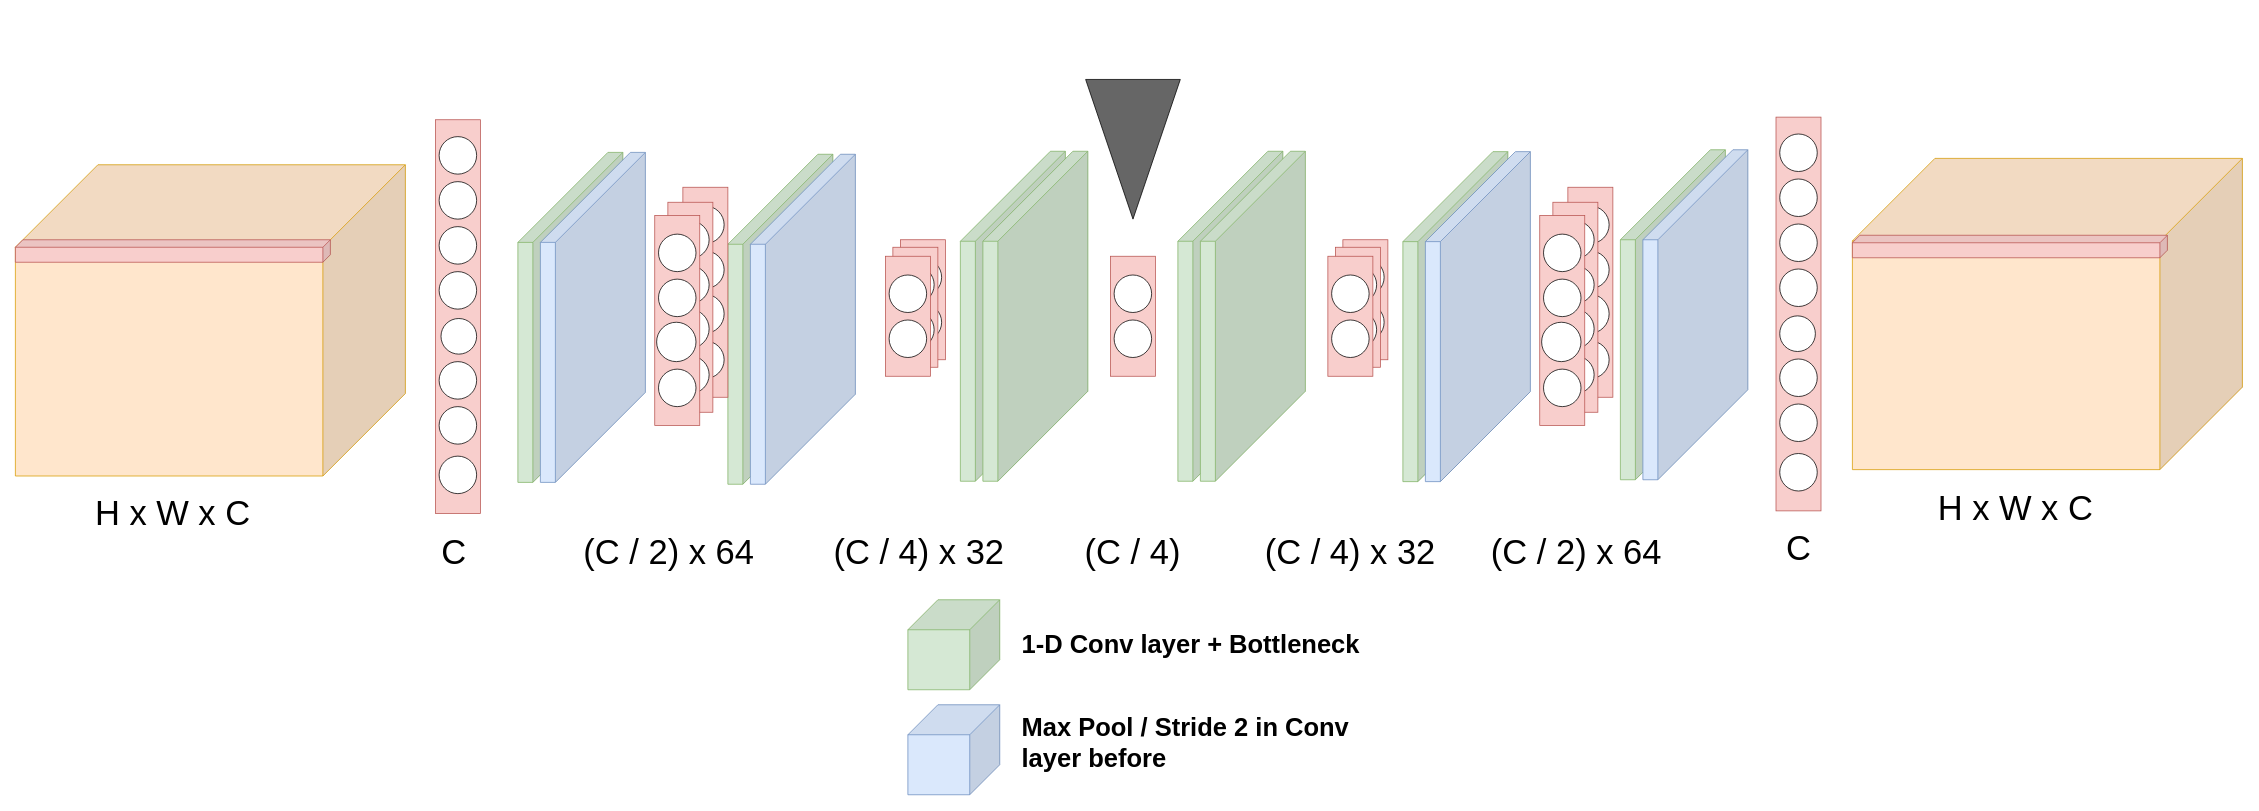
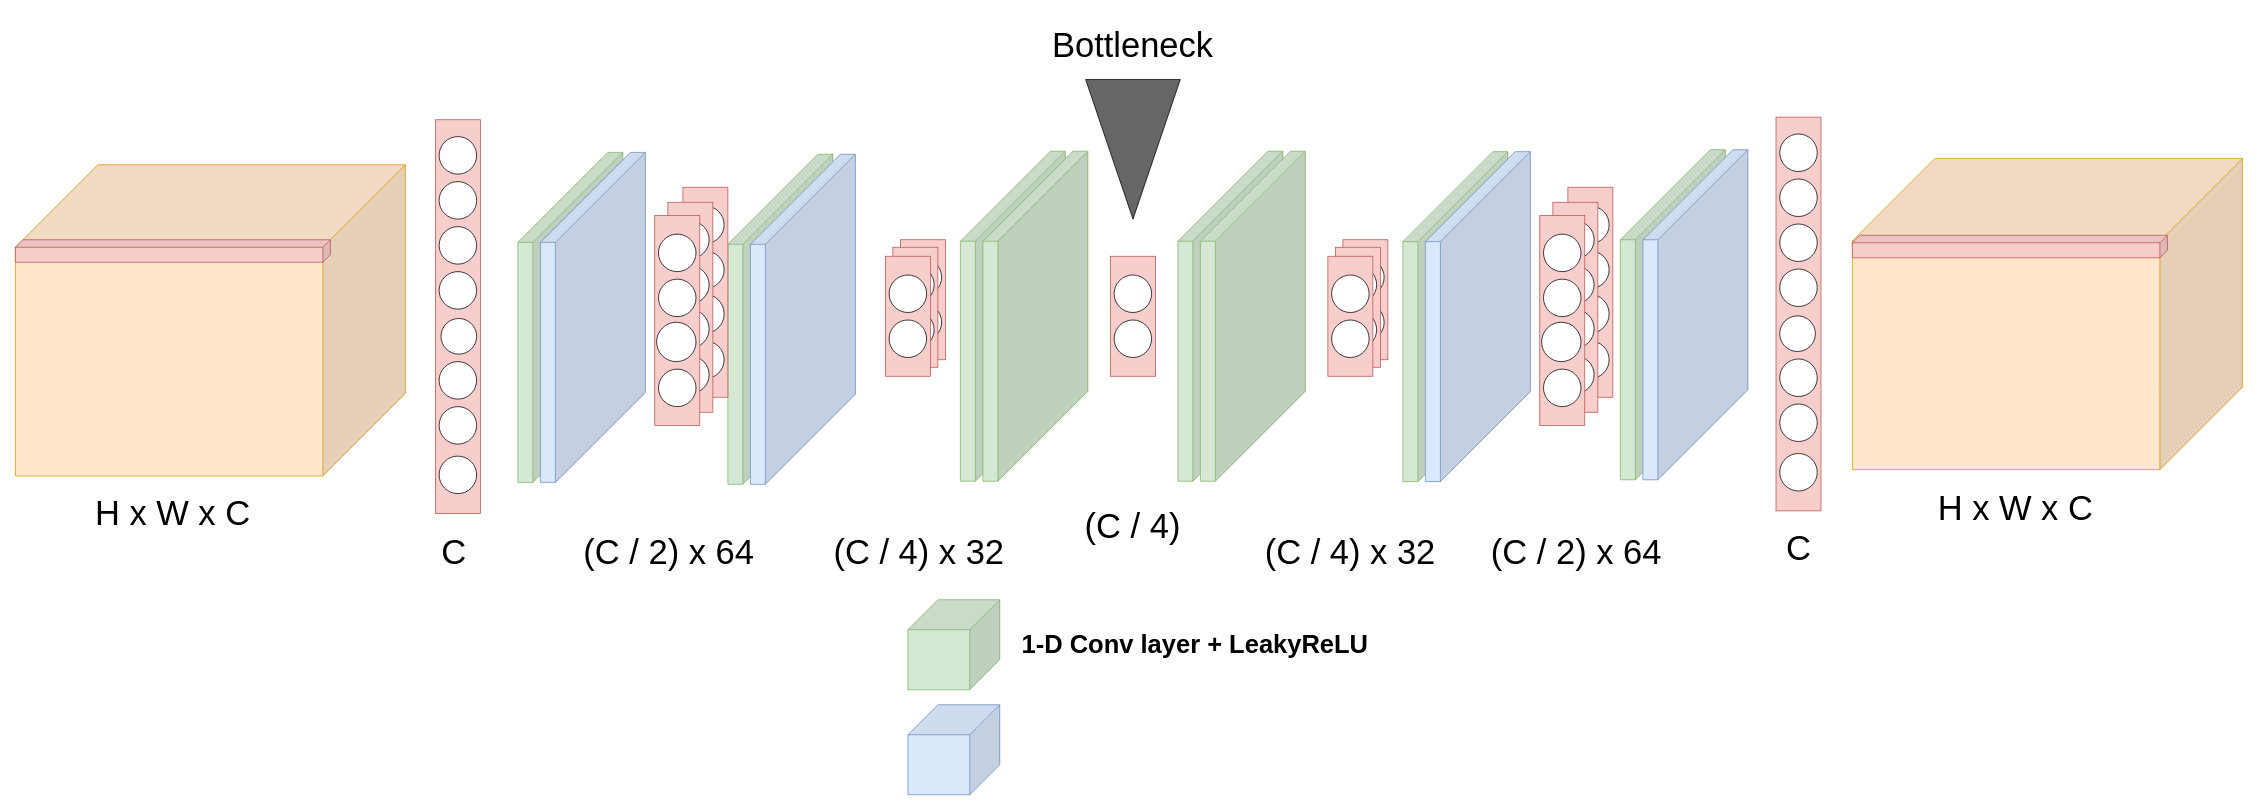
+ <mxCell id="78" value="Bottleneck" style="text;html=1;strokeColor=none;fillColor=none;align=center;verticalAlign=middle;whiteSpace=wrap;rounded=0;fontSize=46;" parent="76" vertex="1"><mxGeometry width="269.99" height="80" as="geometry" /></mxCell>
- <mxCell id="85" value="(C / 4)" style="text;html=1;strokeColor=none;fillColor=none;align=center;verticalAlign=middle;whiteSpace=wrap;rounded=0;fontSize=46;" parent="1" vertex="1"><mxGeometry x="1375.13" y="700.5" width="269.75" height="70" as="geometry" /></mxCell>
+ <mxCell id="85" value="(C / 4)" style="text;html=1;strokeColor=none;fillColor=none;align=center;verticalAlign=middle;whiteSpace=wrap;rounded=0;fontSize=46;" parent="1" vertex="1"><mxGeometry x="1375.13" y="665.5" width="269.75" height="70" as="geometry" /></mxCell>
- <mxCell id="37" value="1-D Conv layer + Bottleneck" style="text;html=1;strokeColor=none;fillColor=none;align=left;verticalAlign=middle;whiteSpace=wrap;rounded=0;fontStyle=1;fontSize=34;" parent="35" vertex="1"><mxGeometry x="150" y="1.137e-13" width="469" height="120" as="geometry" /></mxCell>
+ <mxCell id="37" value="1-D Conv layer + LeakyReLU" style="text;html=1;strokeColor=none;fillColor=none;align=left;verticalAlign=middle;whiteSpace=wrap;rounded=0;fontStyle=1;fontSize=34;" parent="35" vertex="1"><mxGeometry x="150" y="1.137e-13" width="469" height="120" as="geometry" /></mxCell>
- <mxCell id="34" value="Max Pool / Stride 2 in Conv layer before " style="text;html=1;strokeColor=none;fillColor=none;align=left;verticalAlign=middle;whiteSpace=wrap;rounded=0;fontStyle=1;fontSize=34;" parent="33" vertex="1"><mxGeometry x="150" y="1.137e-13" width="469" height="120" as="geometry" /></mxCell>
